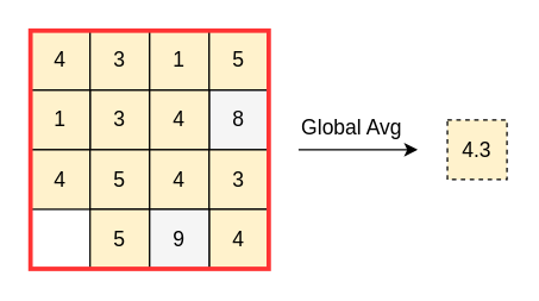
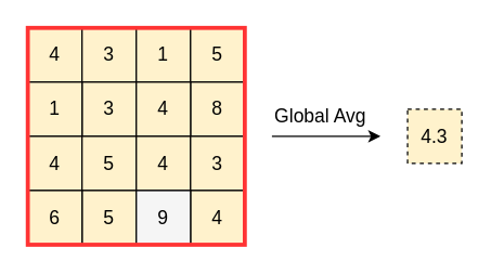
- <mxCell id="8" value="8" style="whiteSpace=wrap;html=1;aspect=fixed;fillColor=#f5f5f5;strokeColor=#000000;fontSize=14;" vertex="1" parent="1"><mxGeometry x="140" y="60" width="40" height="40" as="geometry" /></mxCell>
+ <mxCell id="8" value="8" style="whiteSpace=wrap;html=1;aspect=fixed;fillColor=#fff2cc;strokeColor=#000000;fontSize=14;" vertex="1" parent="1"><mxGeometry x="140" y="60" width="40" height="40" as="geometry" /></mxCell>
+ <mxCell id="13" value="6" style="whiteSpace=wrap;html=1;aspect=fixed;fillColor=#fff2cc;strokeColor=#000000;fontSize=14;" vertex="1" parent="1"><mxGeometry x="20" y="140" width="40" height="40" as="geometry" /></mxCell>
